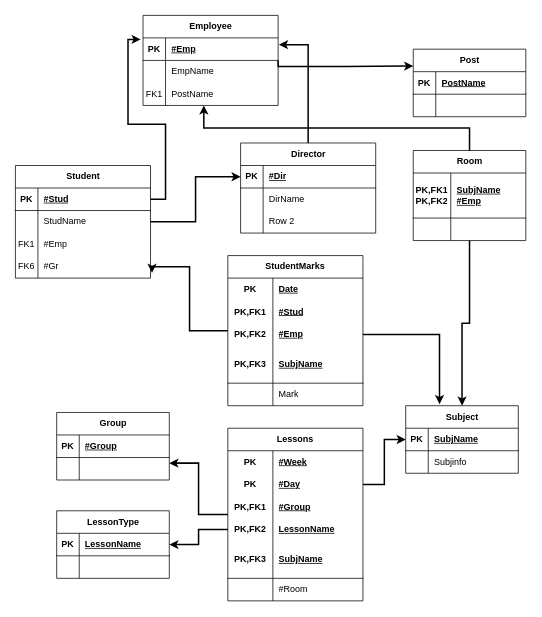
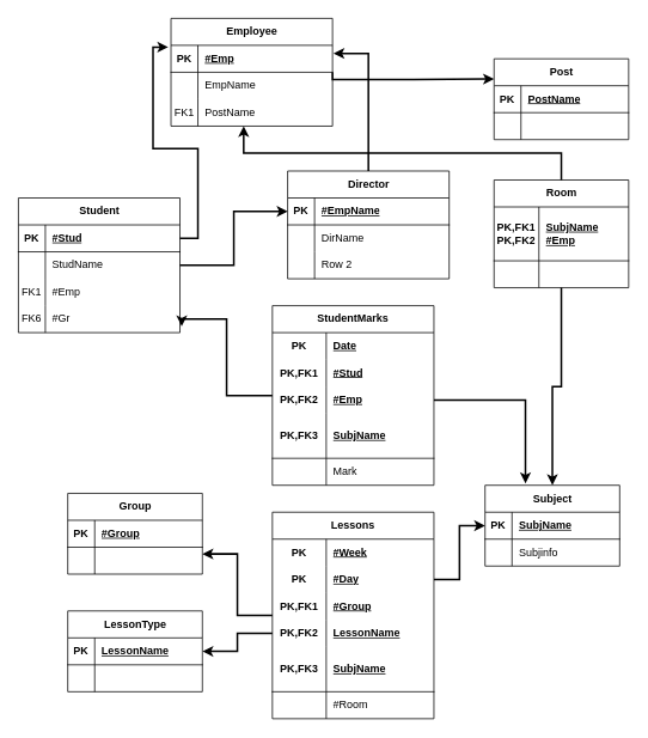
- <mxCell id="29" value="#Dir" style="shape=partialRectangle;connectable=0;fillColor=none;top=0;left=0;bottom=0;right=0;align=left;spacingLeft=6;fontStyle=5;overflow=hidden;whiteSpace=wrap;html=1;" vertex="1" parent="27"><mxGeometry x="30" width="150" height="30" as="geometry"><mxRectangle width="150" height="30" as="alternateBounds" /></mxGeometry></mxCell>
+ <mxCell id="29" value="#EmpName" style="shape=partialRectangle;connectable=0;fillColor=none;top=0;left=0;bottom=0;right=0;align=left;spacingLeft=6;fontStyle=5;overflow=hidden;whiteSpace=wrap;html=1;" vertex="1" parent="27"><mxGeometry x="30" width="150" height="30" as="geometry"><mxRectangle width="150" height="30" as="alternateBounds" /></mxGeometry></mxCell>
